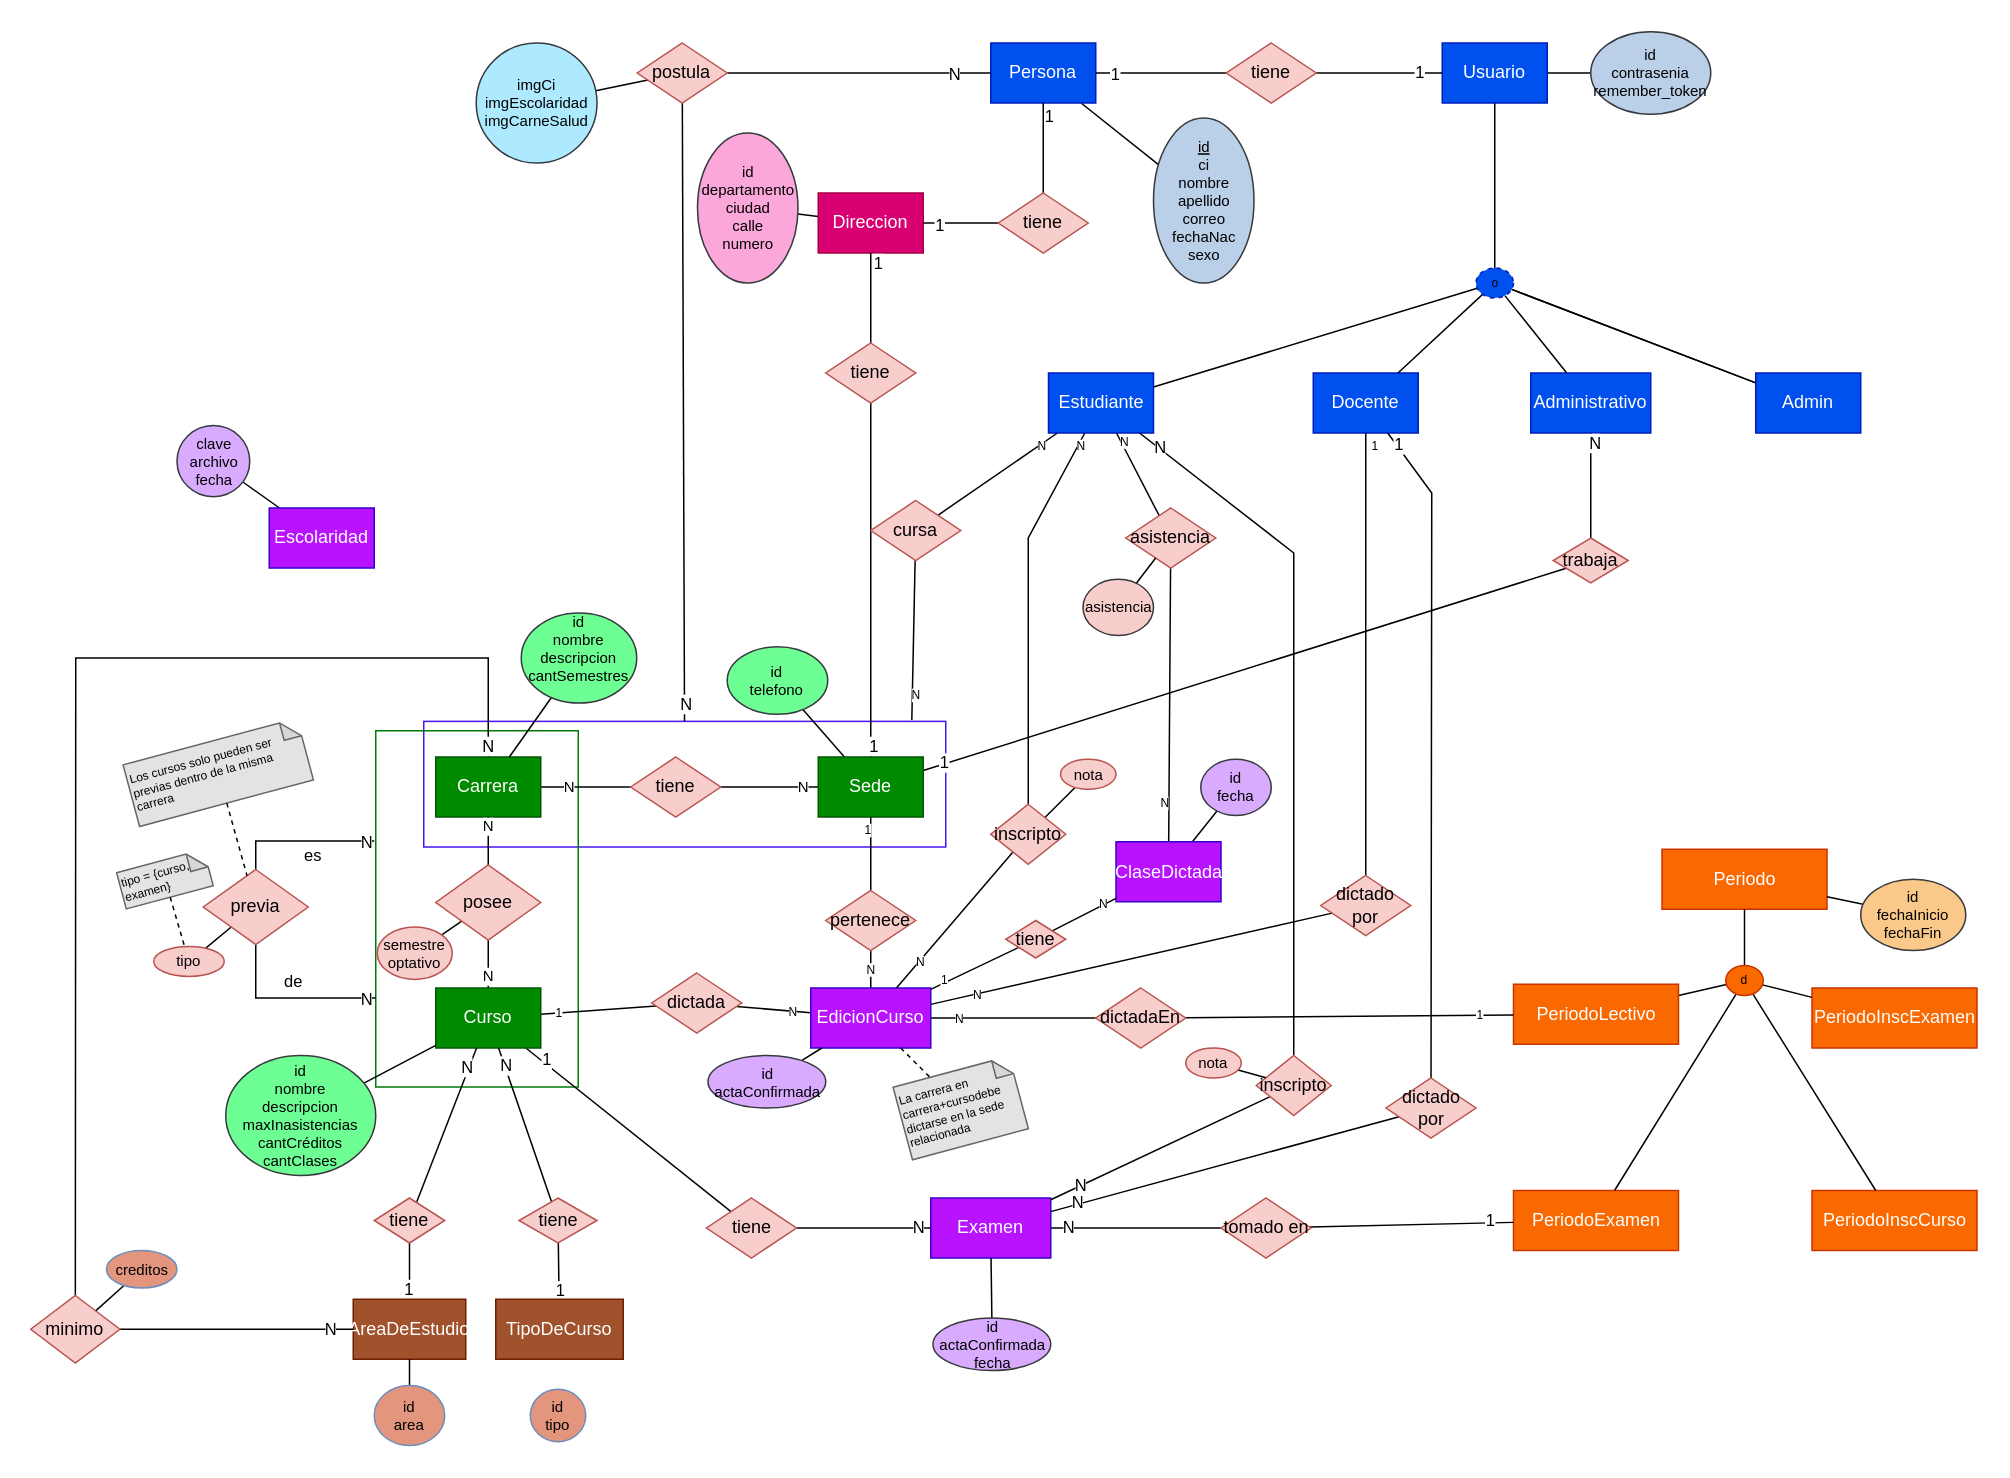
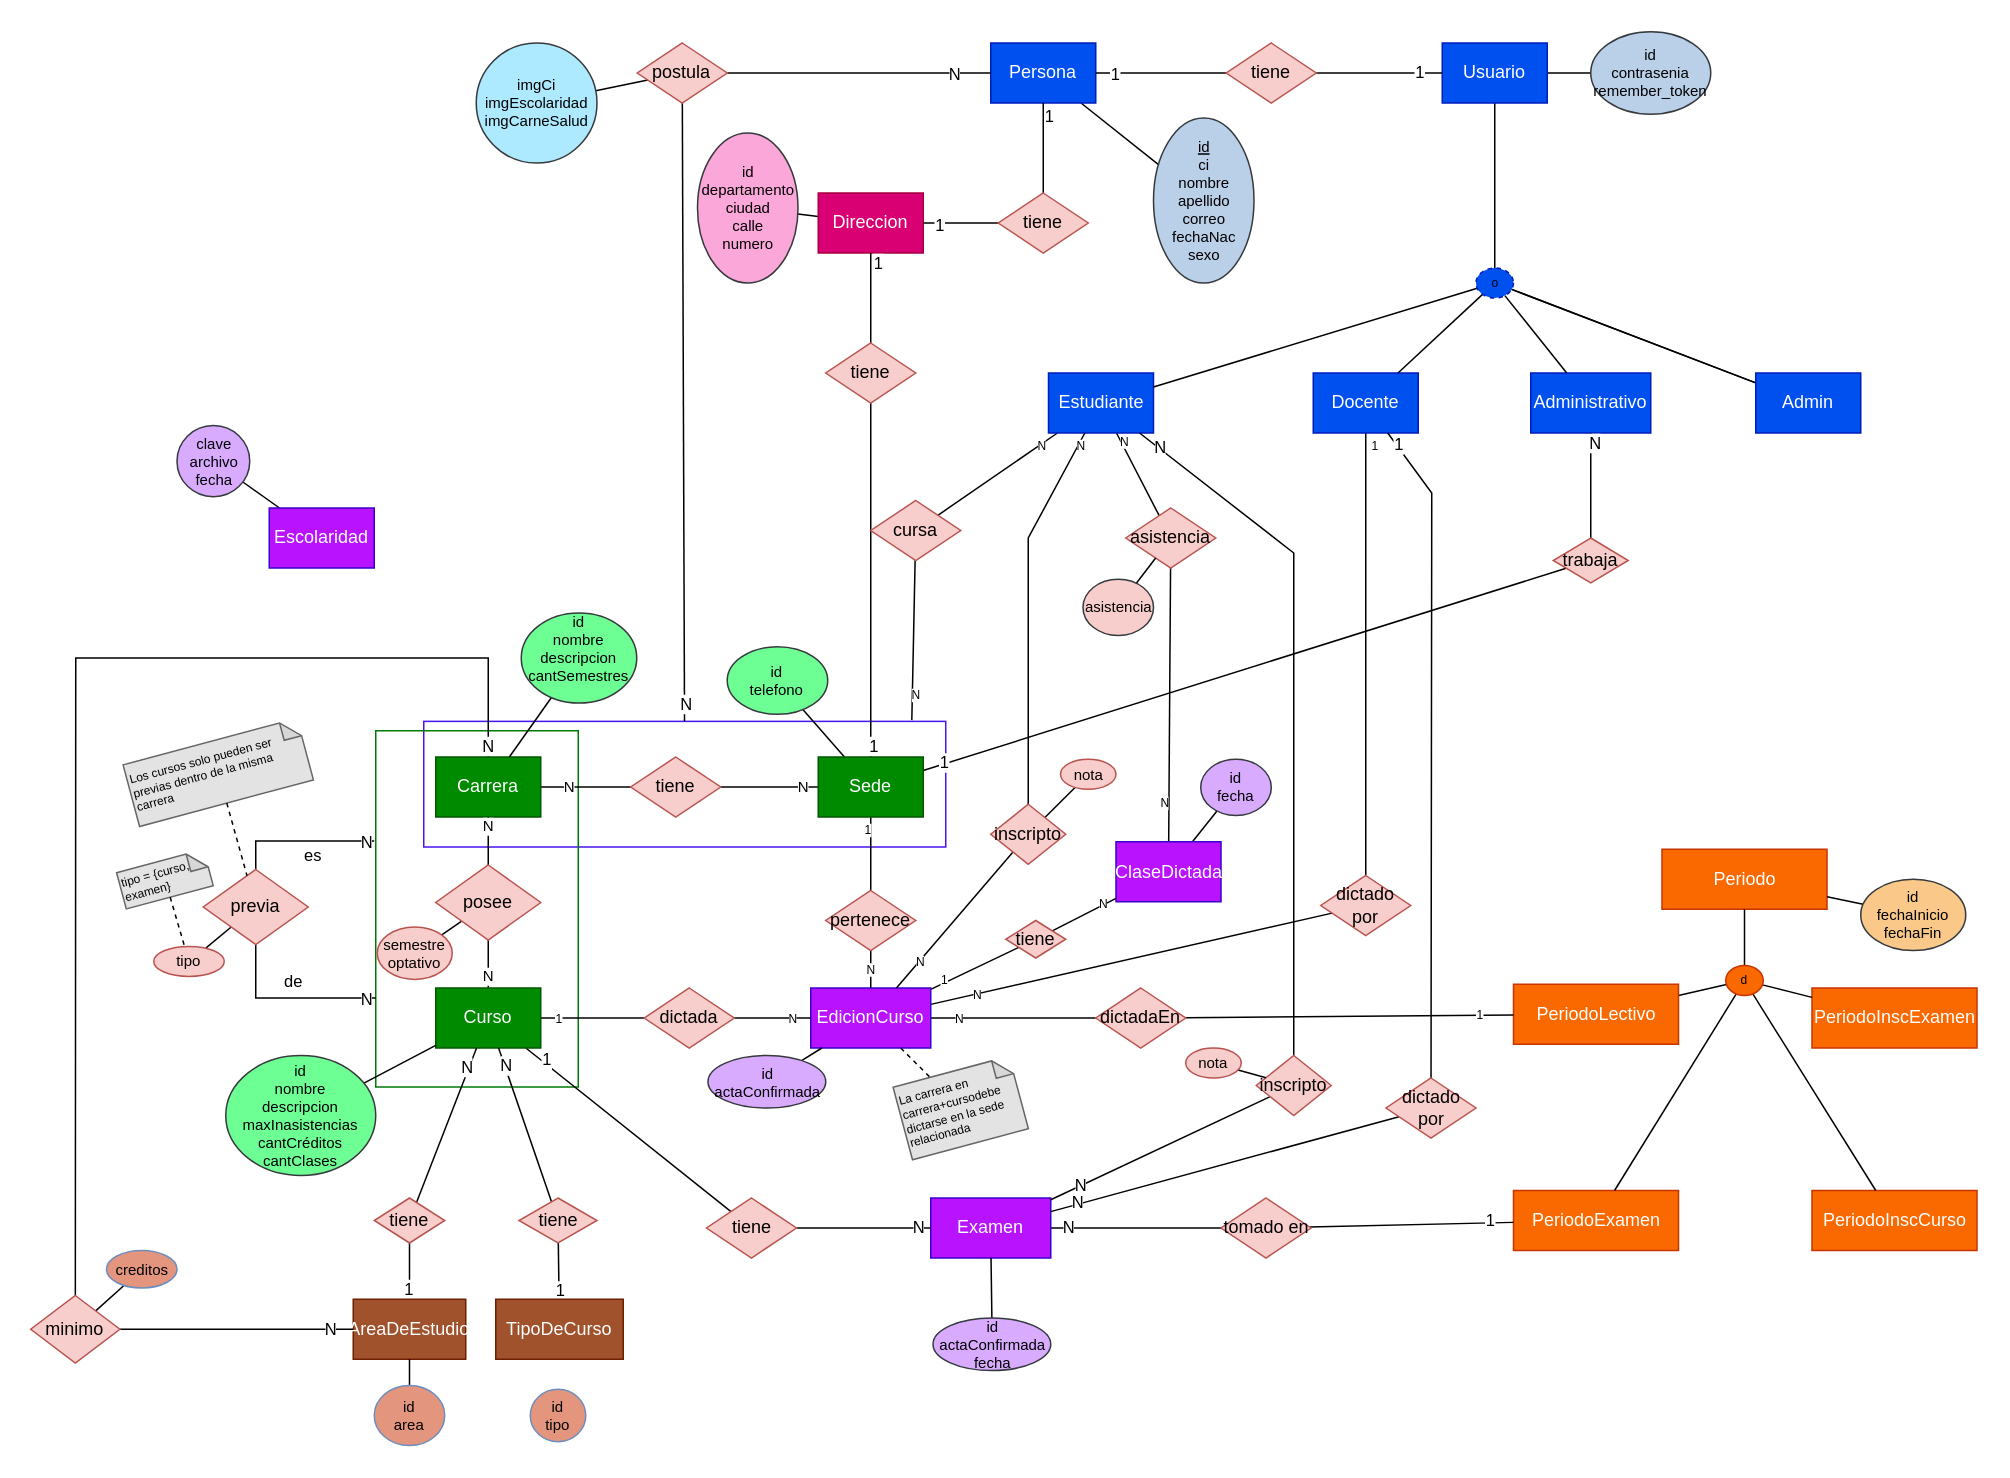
- <mxCell id="99" value="dictada" style="rhombus;whiteSpace=wrap;html=1;fillColor=#f8cecc;strokeColor=#b85450;fontColor=#000000;" parent="1" vertex="1"><mxGeometry x="434" y="648" width="60" height="40" as="geometry" /></mxCell>
+ <mxCell id="99" value="dictada" style="rhombus;whiteSpace=wrap;html=1;fillColor=#f8cecc;strokeColor=#b85450;fontColor=#000000;" parent="1" vertex="1"><mxGeometry x="429" y="658" width="60" height="40" as="geometry" /></mxCell>
